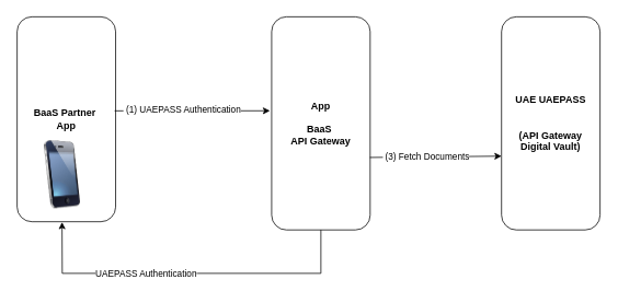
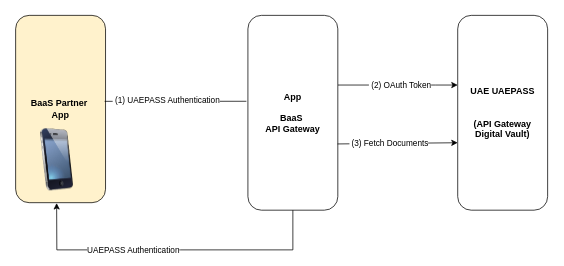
+ <mxCell id="3" style="edgeStyle=orthogonalEdgeStyle;rounded=0;orthogonalLoop=1;jettySize=auto;html=1;" parent="1" source="5" target="6" edge="1"><mxGeometry relative="1" as="geometry"><Array as="points"><mxPoint x="580" y="113" /><mxPoint x="580" y="113" /></Array></mxGeometry></mxCell>
+ <mxCell id="4" value="&amp;nbsp;(2) OAuth Token" style="edgeLabel;html=1;align=center;verticalAlign=middle;resizable=0;points=[];" parent="3" vertex="1" connectable="0"><mxGeometry x="0.025" relative="1" as="geometry"><mxPoint as="offset" /></mxGeometry></mxCell>
- <mxCell id="9" value="" style="endArrow=classic;html=1;rounded=0;entryX=-0.017;entryY=0.441;entryDx=0;entryDy=0;entryPerimeter=0;exitX=0.99;exitY=0.459;exitDx=0;exitDy=0;exitPerimeter=0;" parent="1" source="2" target="5" edge="1"><mxGeometry width="50" height="50" relative="1" as="geometry"><mxPoint x="140" y="123" as="sourcePoint" /><mxPoint x="190" y="73" as="targetPoint" /></mxGeometry></mxCell>
+ <mxCell id="9" value="" style="endArrow=none;html=1;rounded=0;entryX=-0.017;entryY=0.441;entryDx=0;entryDy=0;entryPerimeter=0;exitX=0.99;exitY=0.459;exitDx=0;exitDy=0;exitPerimeter=0;" parent="1" source="2" target="5" edge="1"><mxGeometry width="50" height="50" relative="1" as="geometry"><mxPoint x="140" y="123" as="sourcePoint" /><mxPoint x="190" y="73" as="targetPoint" /></mxGeometry></mxCell>
- <mxCell id="2" value="&lt;b&gt;BaaS Partner&amp;nbsp;&lt;/b&gt;&lt;div&gt;&lt;b&gt;App&lt;/b&gt;&lt;/div&gt;" style="rounded=1;whiteSpace=wrap;html=1;" parent="1" vertex="1"><mxGeometry x="20" y="20" width="120" height="250" as="geometry" /></mxCell>
+ <mxCell id="2" value="&lt;b&gt;BaaS Partner&amp;nbsp;&lt;/b&gt;&lt;div&gt;&lt;b&gt;App&lt;/b&gt;&lt;/div&gt;" style="rounded=1;whiteSpace=wrap;html=1;fillColor=#fff2cc;" parent="1" vertex="1"><mxGeometry x="20" y="20" width="120" height="250" as="geometry" /></mxCell>
